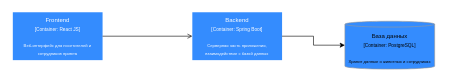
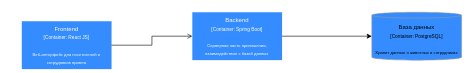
- <mxCell id="2" value="&lt;font style=&quot;font-size: 10px;&quot;&gt;Frontend&lt;/font&gt;&lt;div&gt;&lt;font style=&quot;font-size: 8px;&quot;&gt;[Container: React JS]&lt;/font&gt;&lt;br&gt;&lt;div style=&quot;font-size: 10px;&quot;&gt;&lt;br&gt;&lt;/div&gt;&lt;div&gt;&lt;span style=&quot;font-size: 7px;&quot;&gt;Веб-интерфейс для посетителей и сотрудников приюта&lt;/span&gt;&lt;/div&gt;&lt;/div&gt;" style="rounded=0;whiteSpace=wrap;html=1;strokeColor=none;fillColor=#348cfe;fontColor=#FFFFFF;" parent="1" vertex="1"><mxGeometry x="20" y="20" width="150" height="80" as="geometry" /></mxCell>
+ <mxCell id="2" value="&lt;font style=&quot;font-size: 10px;&quot;&gt;Frontend&lt;/font&gt;&lt;div&gt;&lt;font style=&quot;font-size: 8px;&quot;&gt;[Container: React JS]&lt;/font&gt;&lt;br&gt;&lt;div style=&quot;font-size: 10px;&quot;&gt;&lt;br&gt;&lt;/div&gt;&lt;div&gt;&lt;span style=&quot;font-size: 7px;&quot;&gt;Веб-интерфейс для посетителей и сотрудников приюта&lt;/span&gt;&lt;/div&gt;&lt;/div&gt;" style="rounded=0;whiteSpace=wrap;html=1;strokeColor=none;fillColor=#348cfe;fontColor=#FFFFFF;" parent="1" vertex="1"><mxGeometry x="35" y="35" width="150" height="80" as="geometry" /></mxCell>
- <mxCell id="4" value="&lt;font style=&quot;font-size: 10px;&quot;&gt;База данных&lt;/font&gt;&lt;div&gt;&lt;font style=&quot;font-size: 8px;&quot;&gt;[Container: PostgreSQL]&lt;/font&gt;&lt;br&gt;&lt;div style=&quot;font-size: 10px;&quot;&gt;&lt;br&gt;&lt;/div&gt;&lt;div&gt;&lt;span style=&quot;font-size: 7px;&quot;&gt;Хранит данные о животных и сотрудниках&lt;/span&gt;&lt;/div&gt;&lt;/div&gt;" style="shape=cylinder3;whiteSpace=wrap;html=1;boundedLbl=1;backgroundOutline=1;size=4.886;fillColor=#348CFE;strokeColor=#999999;" parent="1" vertex="1"><mxGeometry x="575" y="35" width="150" height="80" as="geometry" /></mxCell>
+ <mxCell id="4" value="&lt;font style=&quot;font-size: 10px;&quot;&gt;База данных&lt;/font&gt;&lt;div&gt;&lt;font style=&quot;font-size: 8px;&quot;&gt;[Container: PostgreSQL]&lt;/font&gt;&lt;br&gt;&lt;div style=&quot;font-size: 10px;&quot;&gt;&lt;br&gt;&lt;/div&gt;&lt;div&gt;&lt;span style=&quot;font-size: 7px;&quot;&gt;Хранит данные о животных и сотрудниках&lt;/span&gt;&lt;/div&gt;&lt;/div&gt;" style="shape=cylinder3;whiteSpace=wrap;html=1;boundedLbl=1;backgroundOutline=1;size=4.886;fillColor=#348CFE;strokeColor=#999999;" parent="1" vertex="1"><mxGeometry x="620" y="20" width="150" height="80" as="geometry" /></mxCell>
